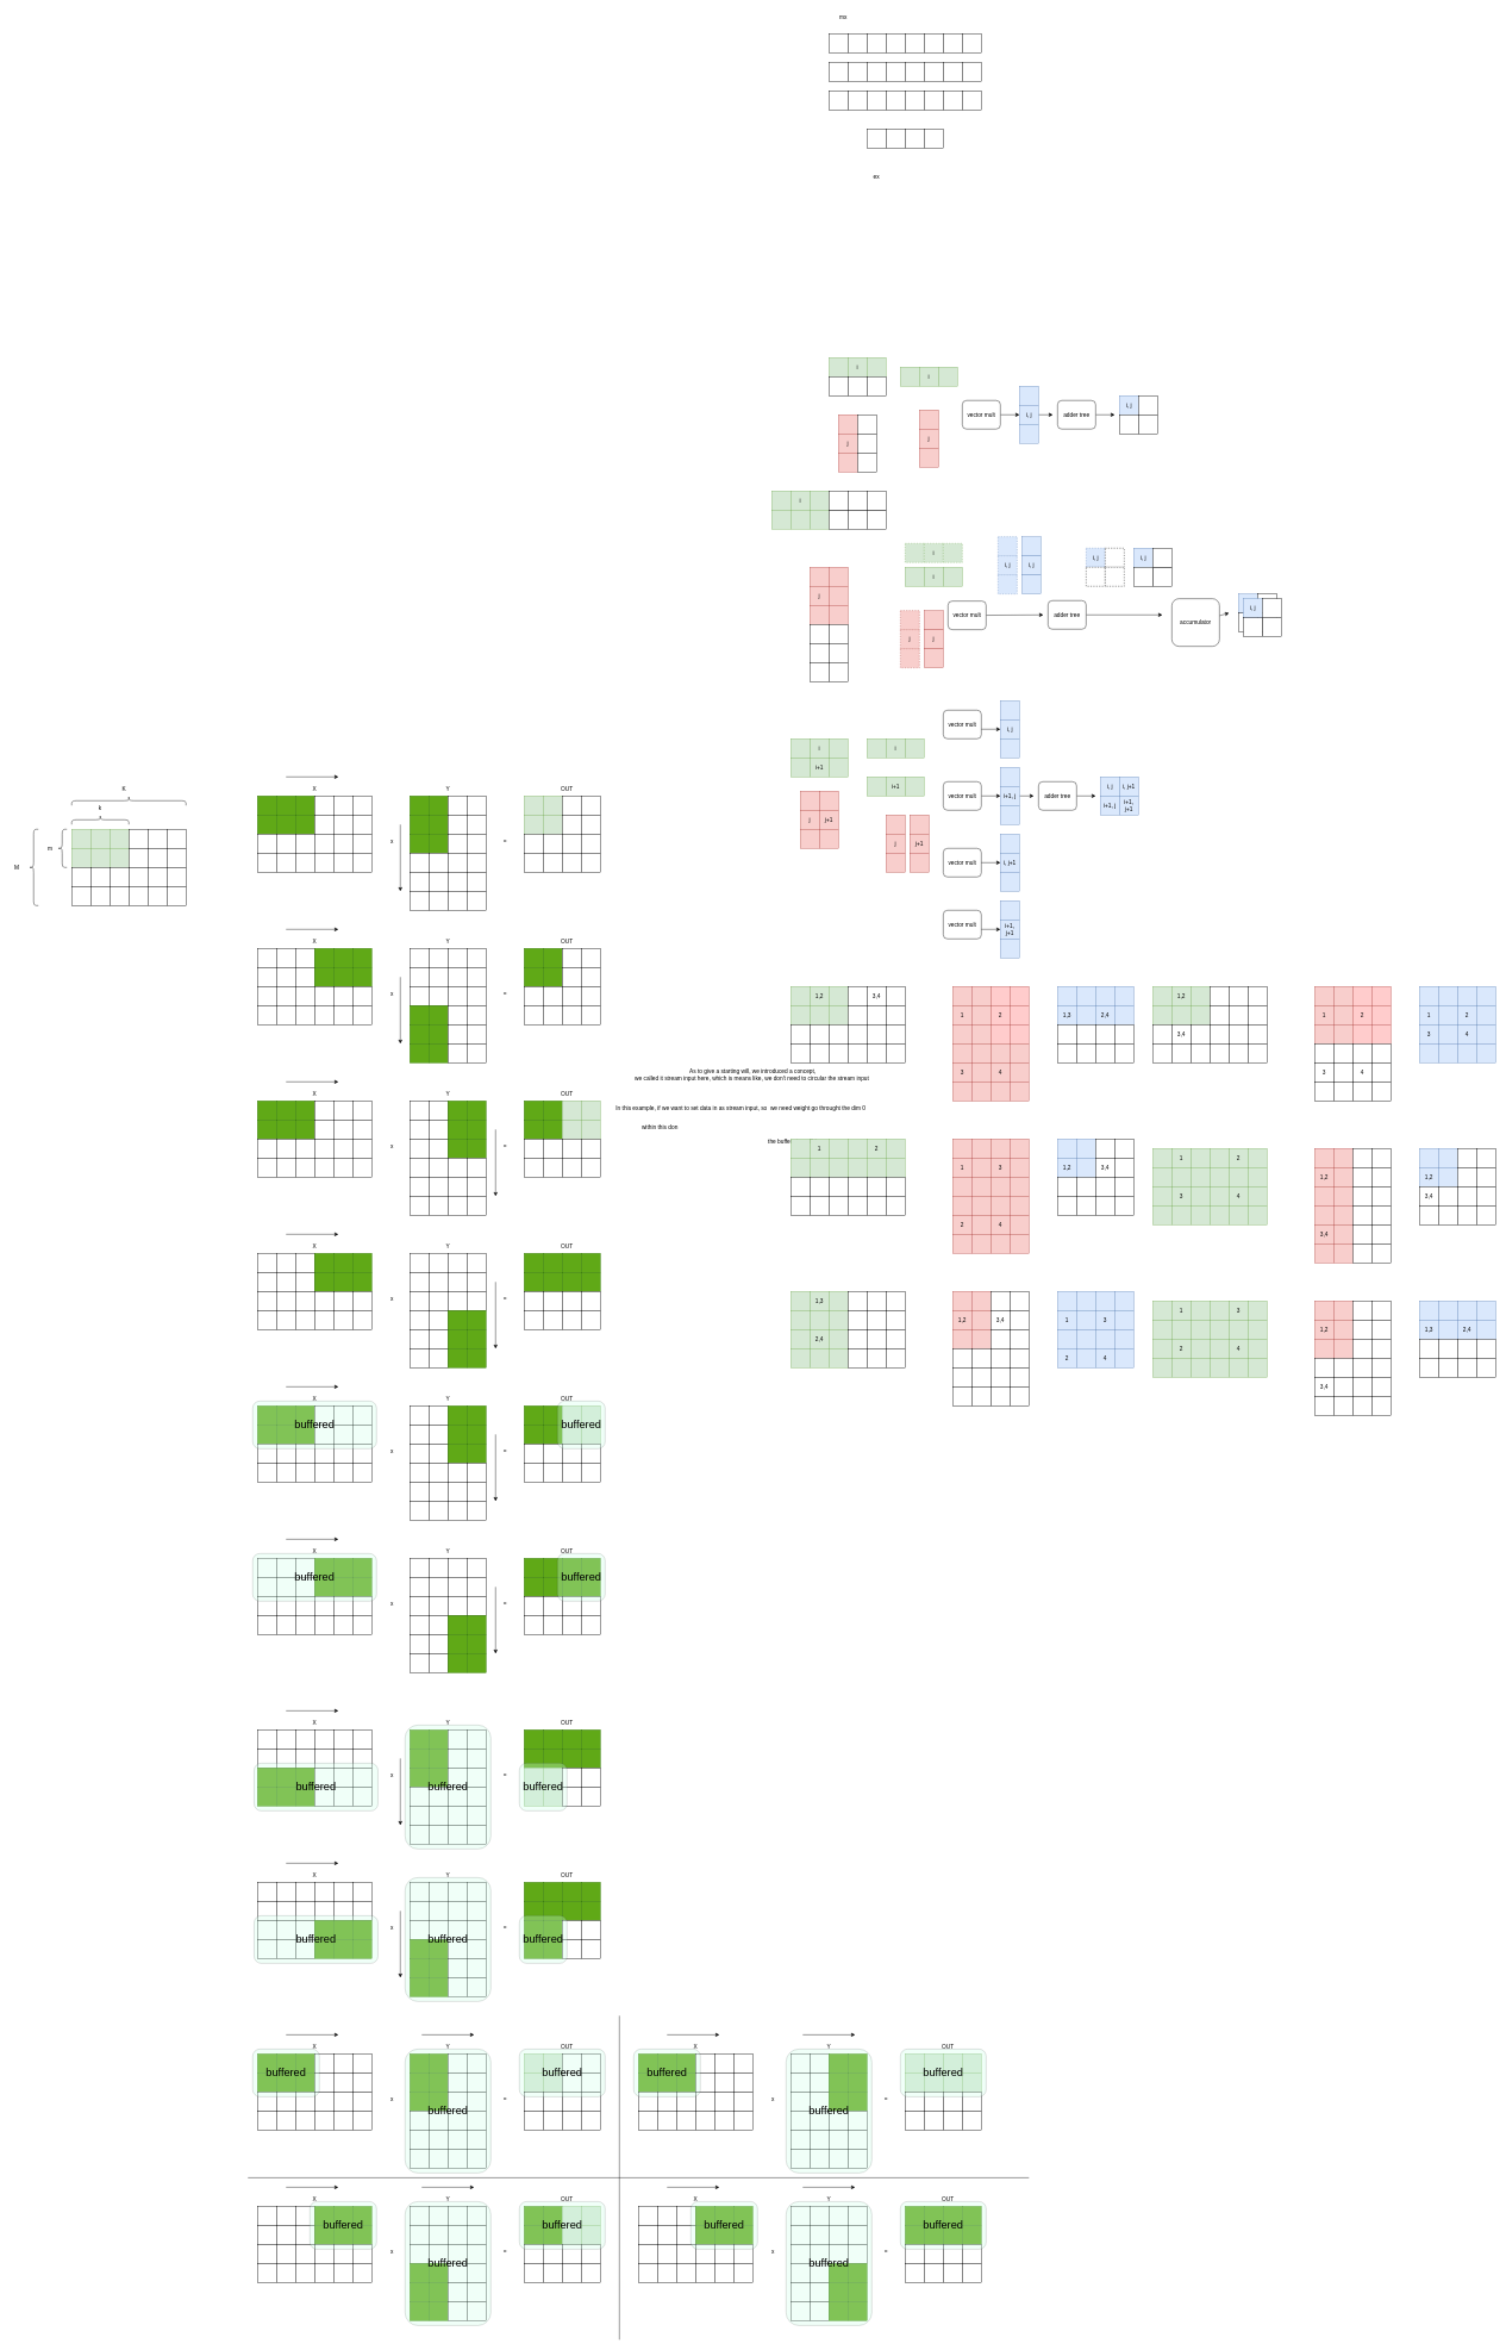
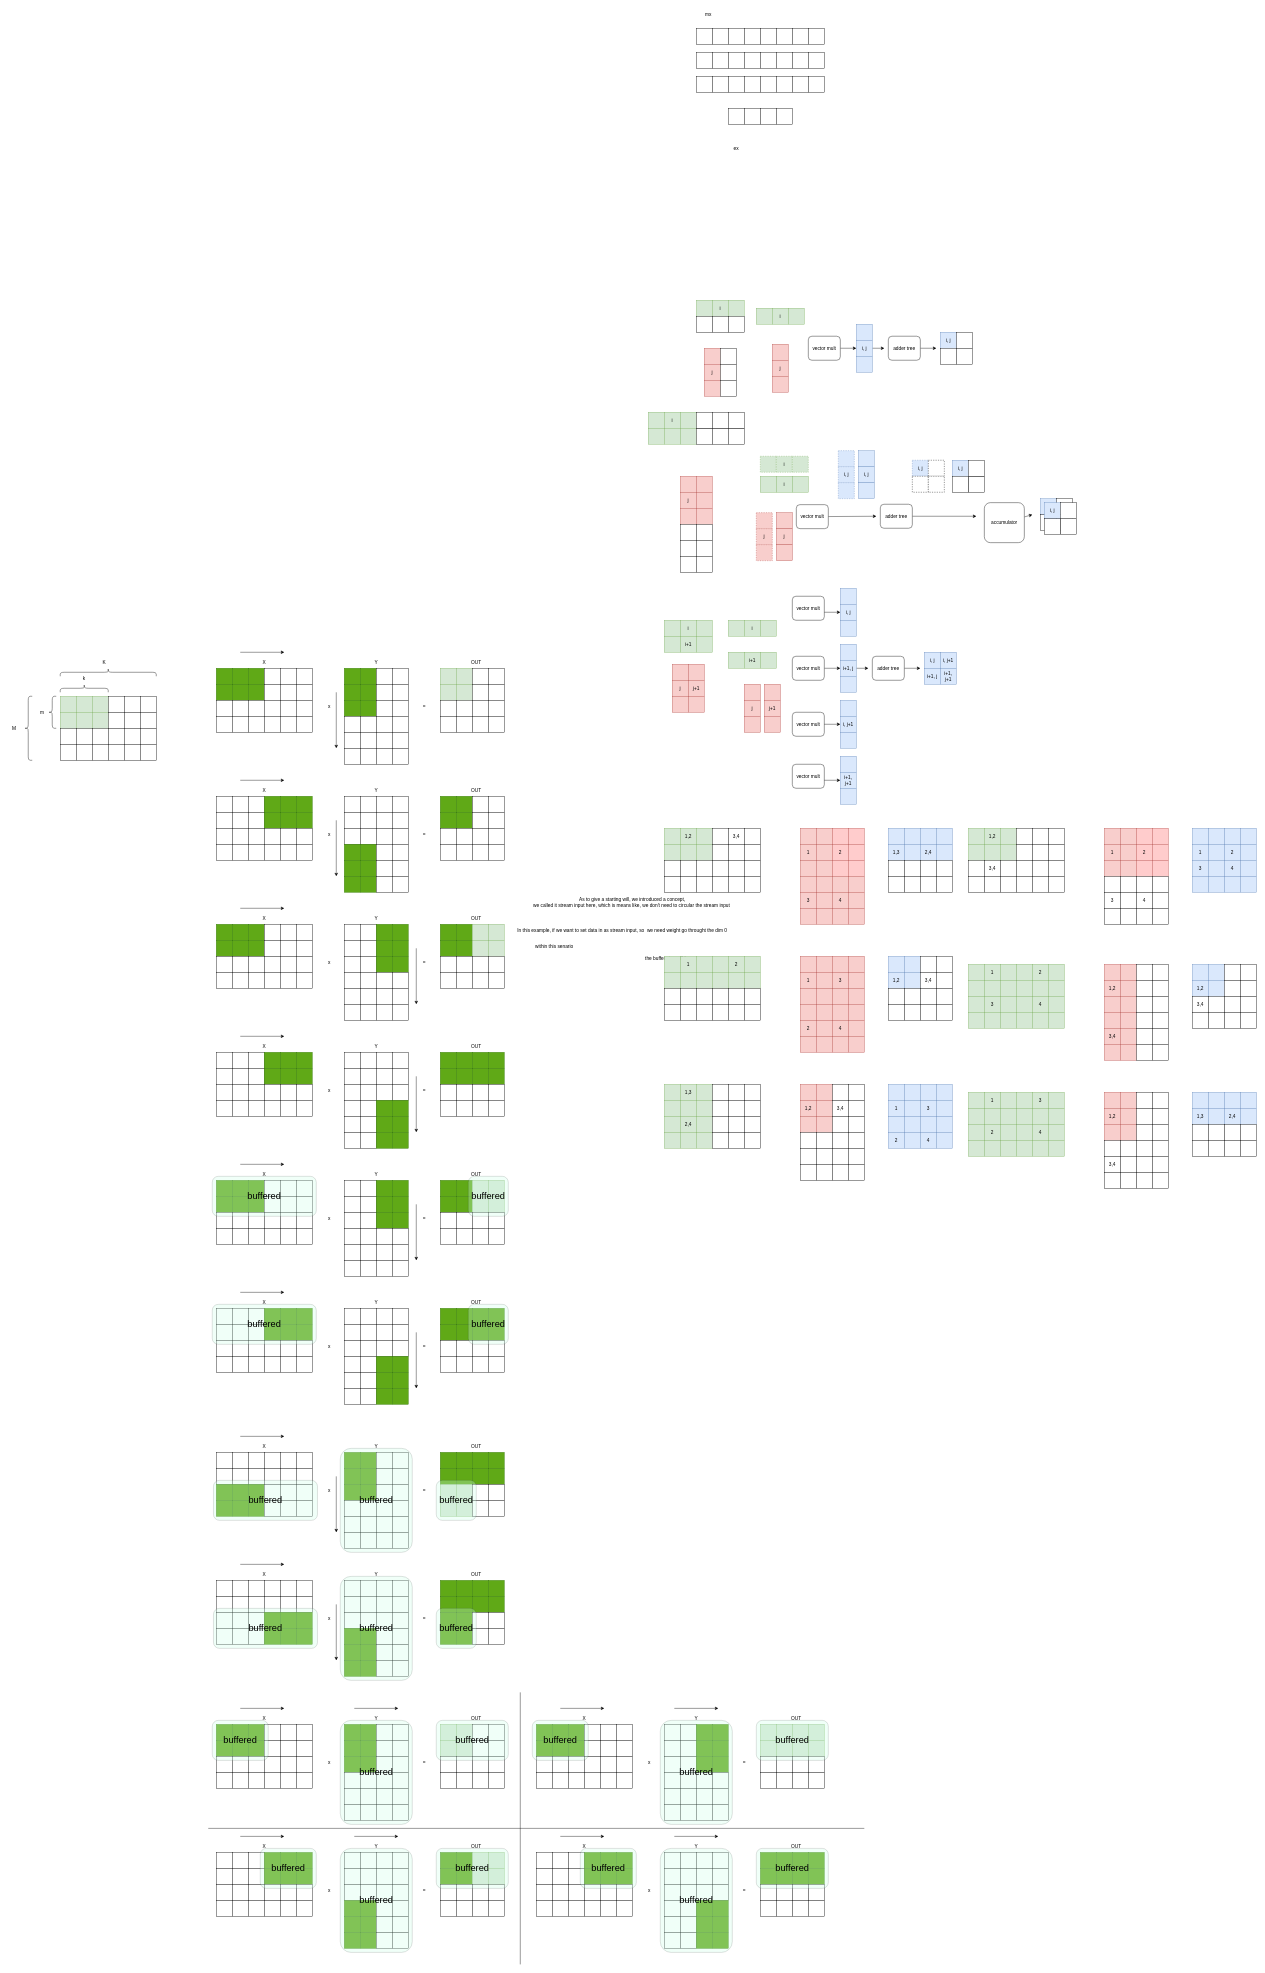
- <mxCell id="243" value="within this don" style="text;strokeColor=none;align=center;fillColor=none;html=1;verticalAlign=middle;whiteSpace=wrap;rounded=0;dashed=1;" parent="1" vertex="1"><mxGeometry x="1310" y="2350" width="150" height="30" as="geometry" /></mxCell>
+ <mxCell id="243" value="within this senario" style="text;strokeColor=none;align=center;fillColor=none;html=1;verticalAlign=middle;whiteSpace=wrap;rounded=0;dashed=1;" parent="1" vertex="1"><mxGeometry x="1310" y="2350" width="150" height="30" as="geometry" /></mxCell>
